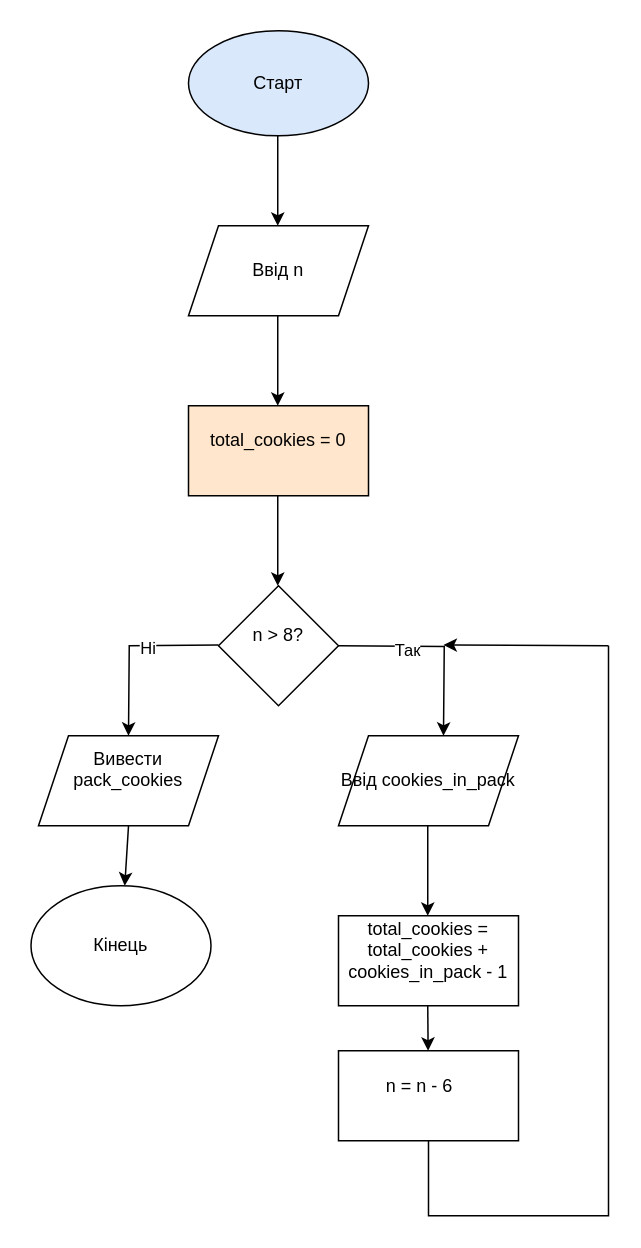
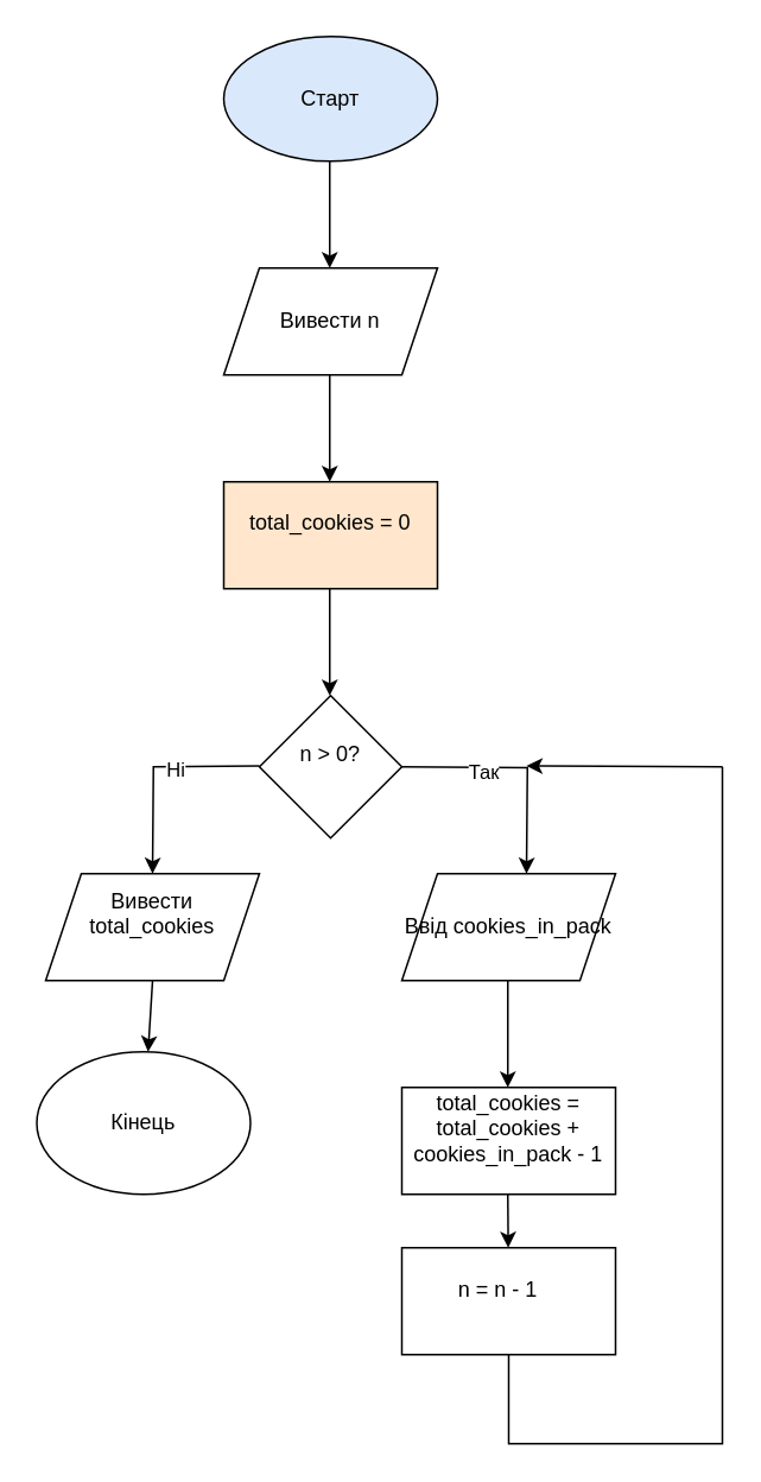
- <mxCell id="3" value="Ввід n" style="shape=parallelogram;perimeter=parallelogramPerimeter;whiteSpace=wrap;html=1;fixedSize=1;" vertex="1" parent="1"><mxGeometry x="125" y="150" width="120" height="60" as="geometry" /></mxCell>
+ <mxCell id="3" value="Вивести n" style="shape=parallelogram;perimeter=parallelogramPerimeter;whiteSpace=wrap;html=1;fixedSize=1;" vertex="1" parent="1"><mxGeometry x="125" y="150" width="120" height="60" as="geometry" /></mxCell>
- <mxCell id="6" value="&#10;n &amp;gt; 8?&#10;&#10;" style="rhombus;whiteSpace=wrap;html=1;" vertex="1" parent="1"><mxGeometry x="145" y="390" width="80" height="80" as="geometry" /></mxCell>
+ <mxCell id="6" value="&#10;n &amp;gt; 0?&#10;&#10;" style="rhombus;whiteSpace=wrap;html=1;" vertex="1" parent="1"><mxGeometry x="145" y="390" width="80" height="80" as="geometry" /></mxCell>
- <mxCell id="21" value="&#10;Вивести pack_cookies&#10;&#10;" style="shape=parallelogram;perimeter=parallelogramPerimeter;whiteSpace=wrap;html=1;fixedSize=1;" vertex="1" parent="1"><mxGeometry x="25" y="490" width="120" height="60" as="geometry" /></mxCell>
+ <mxCell id="21" value="&#10;Вивести total_cookies&#10;&#10;" style="shape=parallelogram;perimeter=parallelogramPerimeter;whiteSpace=wrap;html=1;fixedSize=1;" vertex="1" parent="1"><mxGeometry x="25" y="490" width="120" height="60" as="geometry" /></mxCell>
- <mxCell id="18" value="n = n - 6" style="text;whiteSpace=wrap;html=1;" vertex="1" parent="1"><mxGeometry x="255" y="710" width="80" height="40" as="geometry" /></mxCell>
+ <mxCell id="18" value="n = n - 1" style="text;whiteSpace=wrap;html=1;" vertex="1" parent="1"><mxGeometry x="255" y="710" width="80" height="40" as="geometry" /></mxCell>
